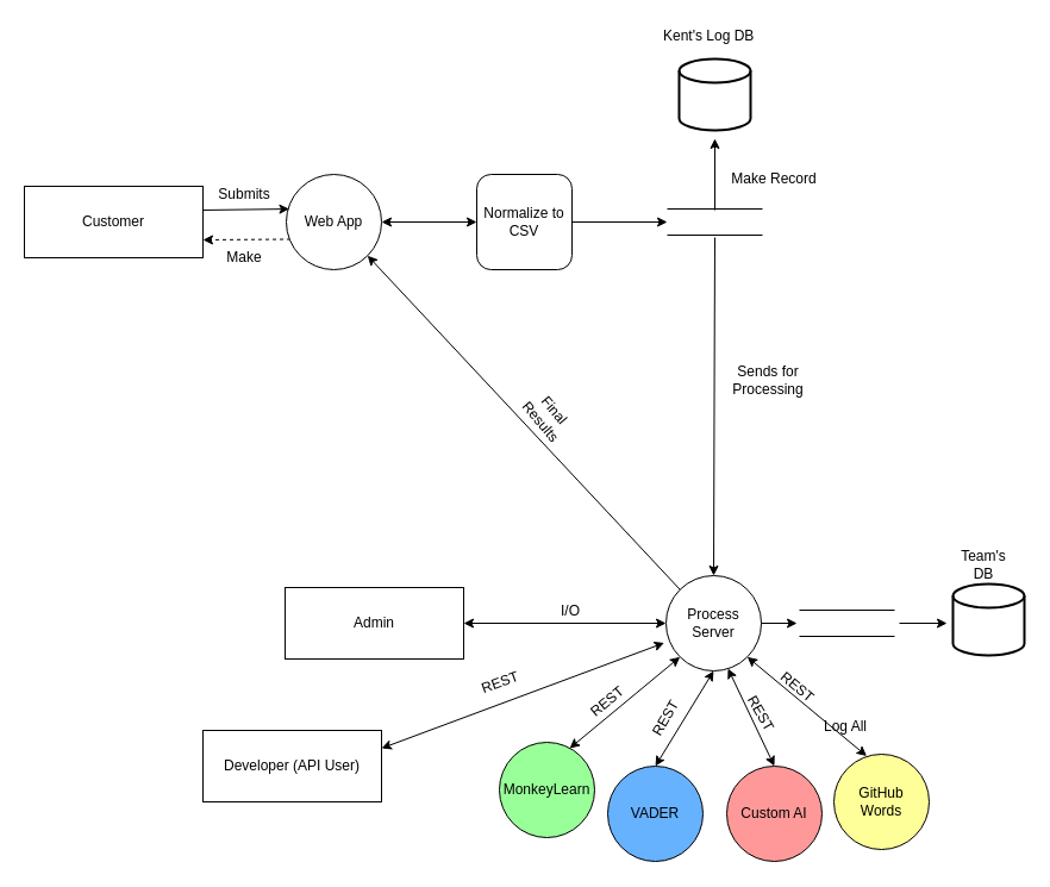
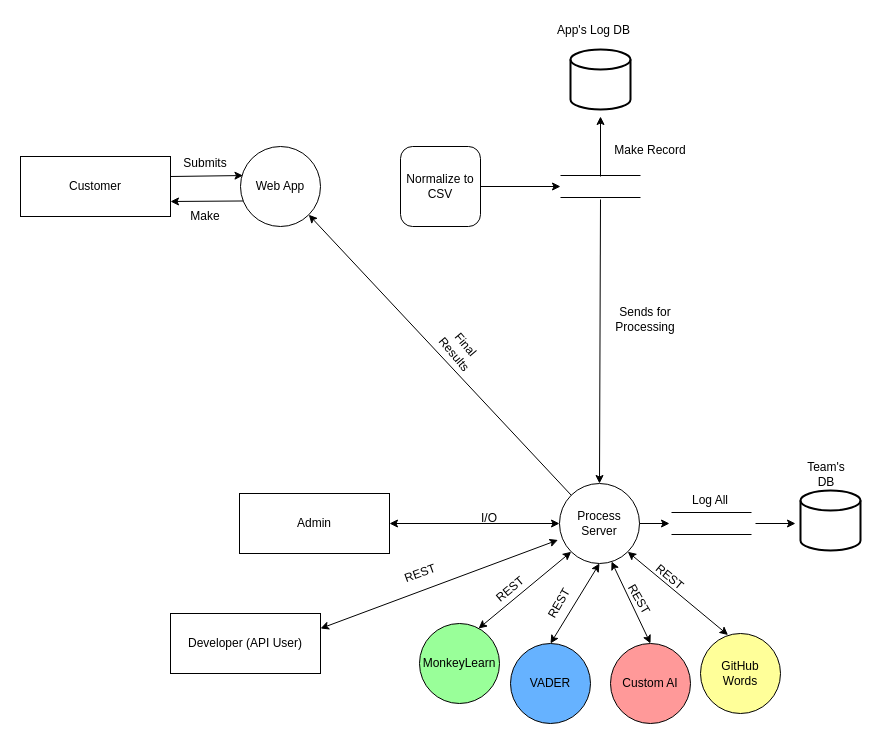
- <mxCell id="16" value="Kent's Log DB" style="text;html=1;resizable=0;points=[];autosize=1;align=left;verticalAlign=top;spacingTop=-4;" vertex="1" parent="1"><mxGeometry x="555" y="20" width="90" height="20" as="geometry" /></mxCell>
+ <mxCell id="16" value="App's Log DB" style="text;html=1;resizable=0;points=[];autosize=1;align=left;verticalAlign=top;spacingTop=-4;" vertex="1" parent="1"><mxGeometry x="555" y="20" width="90" height="20" as="geometry" /></mxCell>
- <mxCell id="13" value="" style="endArrow=classic;startArrow=classic;html=1;exitX=1;exitY=0.5;exitDx=0;exitDy=0;entryX=0;entryY=0.5;entryDx=0;entryDy=0;" edge="1" parent="1" source="10" target="9"><mxGeometry width="50" height="50" relative="1" as="geometry"><mxPoint x="350" y="206" as="sourcePoint" /><mxPoint x="400" y="186" as="targetPoint" /></mxGeometry></mxCell>
- <mxCell id="5" value="" style="endArrow=classic;html=1;entryX=1;entryY=0.75;entryDx=0;entryDy=0;exitX=0.044;exitY=0.681;exitDx=0;exitDy=0;exitPerimeter=0;dashed=1;" edge="1" parent="1" source="10" target="2"><mxGeometry width="50" height="50" relative="1" as="geometry"><mxPoint x="190" y="256" as="sourcePoint" /><mxPoint x="240" y="206" as="targetPoint" /></mxGeometry></mxCell>
+ <mxCell id="5" value="" style="endArrow=classic;html=1;entryX=1;entryY=0.75;entryDx=0;entryDy=0;exitX=0.044;exitY=0.681;exitDx=0;exitDy=0;exitPerimeter=0;" edge="1" parent="1" source="10" target="2"><mxGeometry width="50" height="50" relative="1" as="geometry"><mxPoint x="190" y="256" as="sourcePoint" /><mxPoint x="240" y="206" as="targetPoint" /></mxGeometry></mxCell>
- <mxCell id="30" value="I/O" style="text;html=1;strokeColor=none;fillColor=none;align=center;verticalAlign=middle;whiteSpace=wrap;rounded=0;" vertex="1" parent="1"><mxGeometry x="459" y="503" width="40" height="20" as="geometry" /></mxCell>
+ <mxCell id="30" value="I/O" style="text;html=1;strokeColor=none;fillColor=none;align=center;verticalAlign=middle;whiteSpace=wrap;rounded=0;" vertex="1" parent="1"><mxGeometry x="469" y="508" width="40" height="20" as="geometry" /></mxCell>
- <mxCell id="20" value="Log All" style="text;html=1;strokeColor=none;fillColor=none;align=center;verticalAlign=middle;whiteSpace=wrap;rounded=0;" vertex="1" parent="1"><mxGeometry x="690" y="600" width="40" height="20" as="geometry" /></mxCell>
+ <mxCell id="20" value="Log All" style="text;html=1;strokeColor=none;fillColor=none;align=center;verticalAlign=middle;whiteSpace=wrap;rounded=0;" vertex="1" parent="1"><mxGeometry x="690" y="490" width="40" height="20" as="geometry" /></mxCell>
